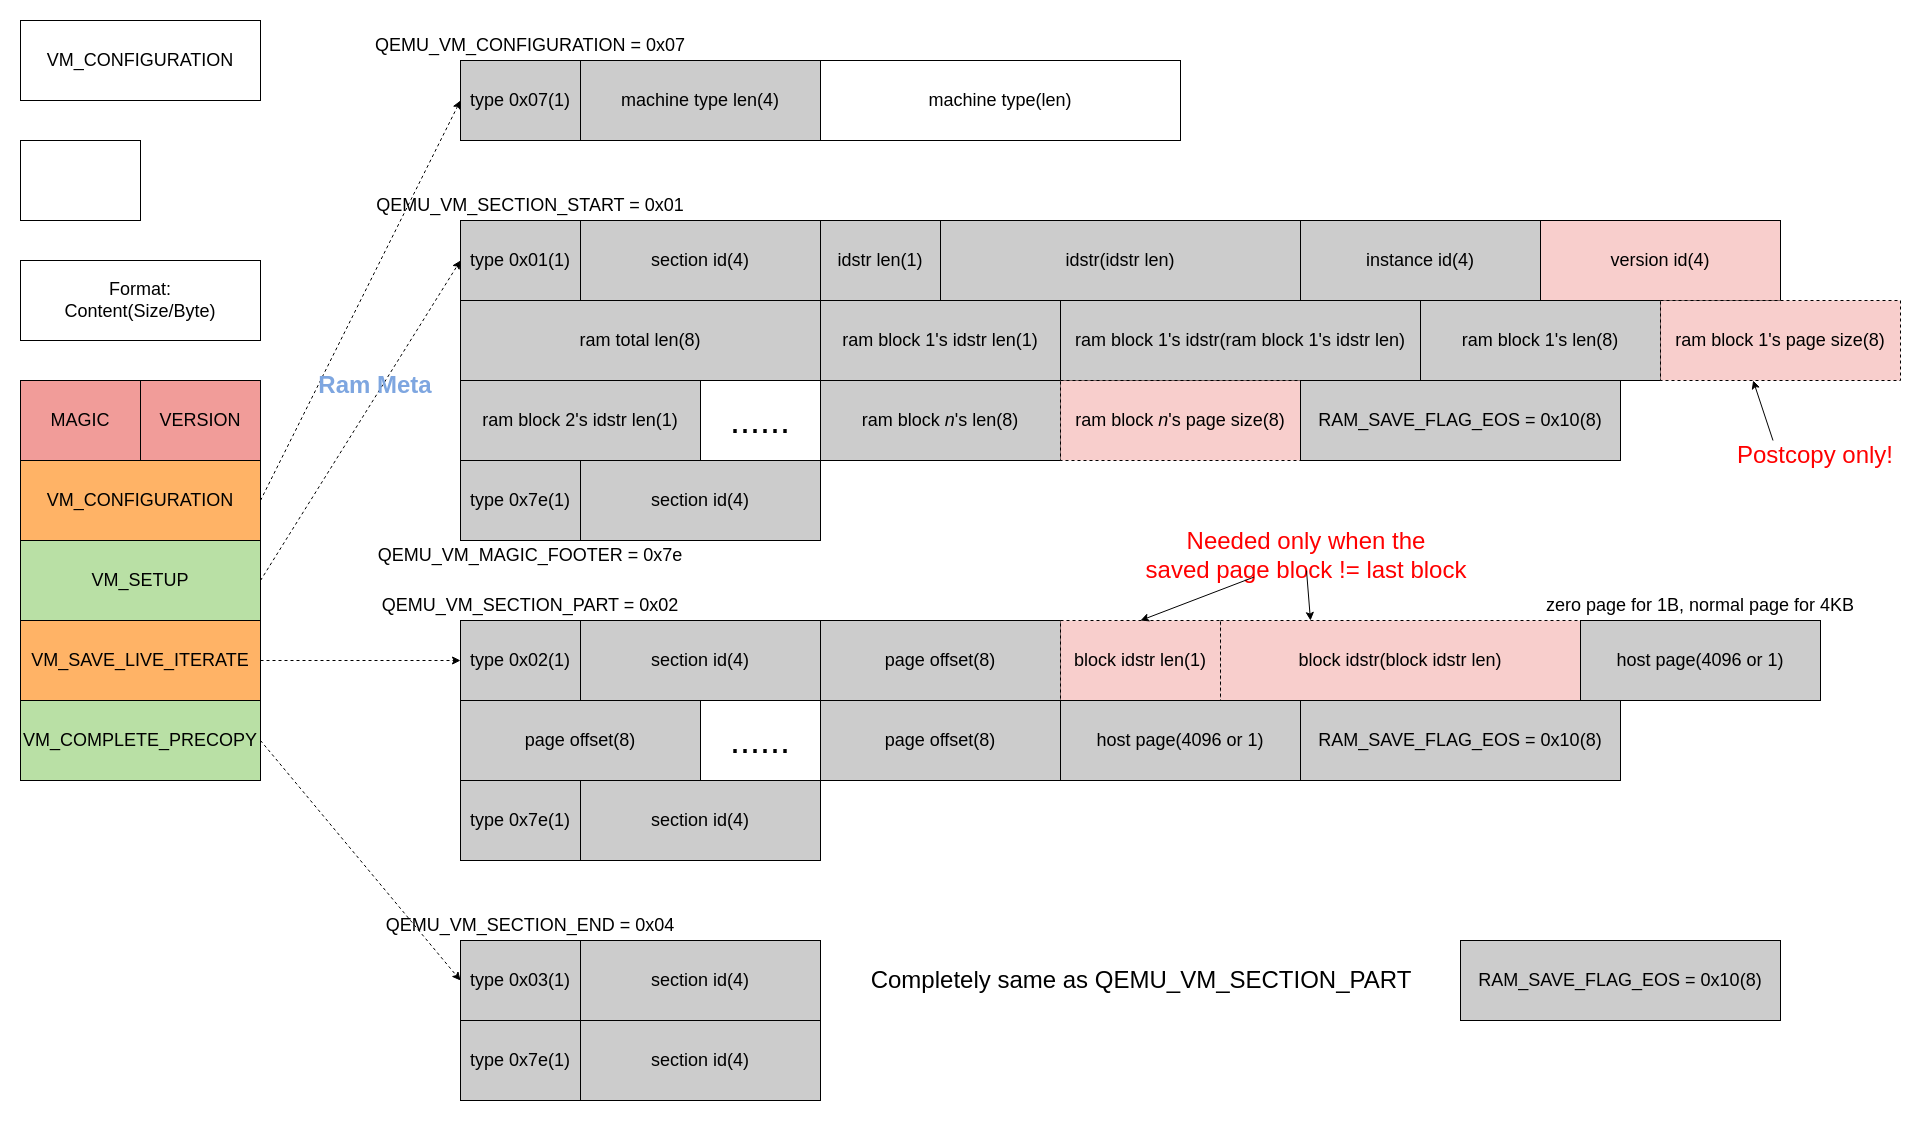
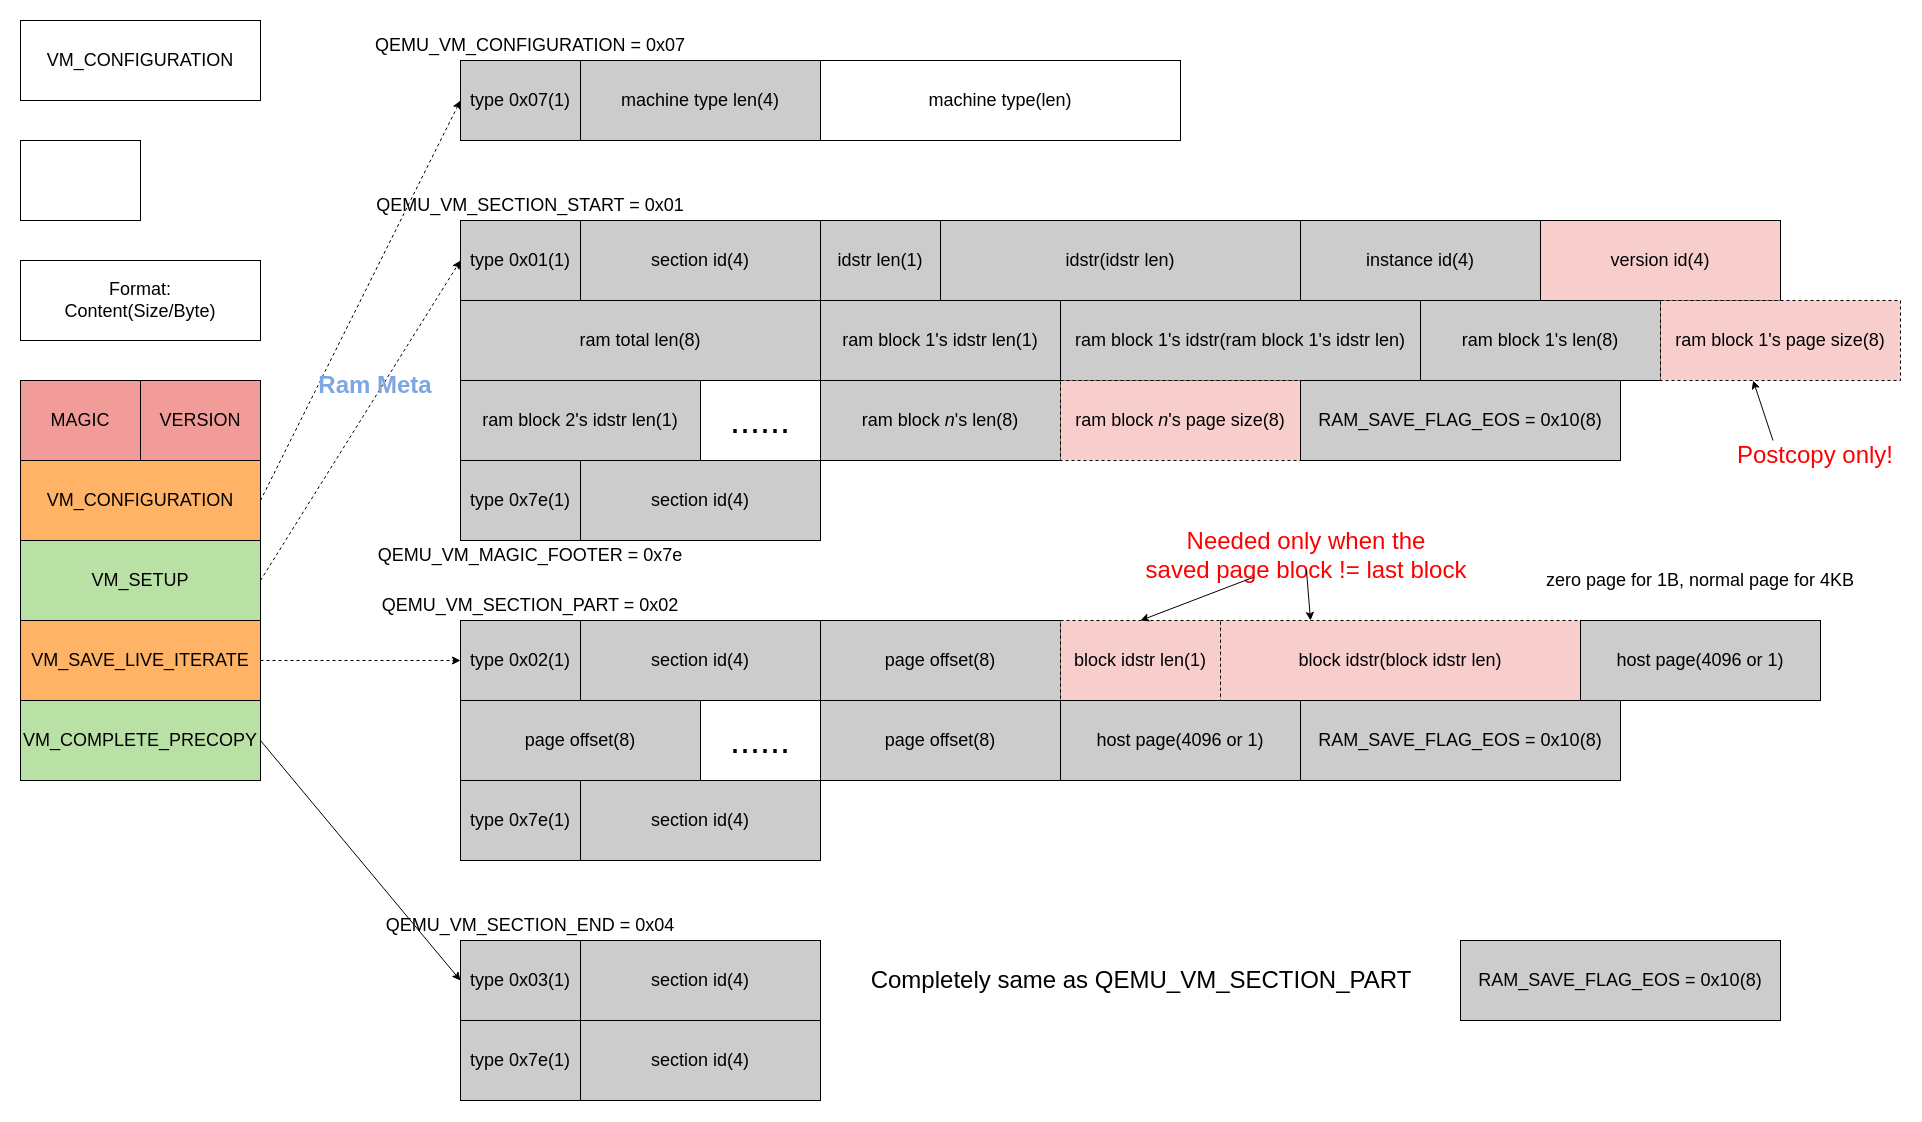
- <mxCell id="50" value="zero page for 1B, normal page for 4KB" style="text;html=1;strokeColor=none;fillColor=none;align=center;verticalAlign=middle;whiteSpace=wrap;rounded=0;fontSize=18;" vertex="1" parent="1"><mxGeometry x="1530" y="590" width="340" height="30" as="geometry" /></mxCell>
+ <mxCell id="50" value="zero page for 1B, normal page for 4KB" style="text;html=1;strokeColor=none;fillColor=none;align=center;verticalAlign=middle;whiteSpace=wrap;rounded=0;fontSize=18;" vertex="1" parent="1"><mxGeometry x="1530" y="565" width="340" height="30" as="geometry" /></mxCell>
- <mxCell id="62" value="" style="endArrow=classic;html=1;rounded=0;fontSize=18;entryX=0;entryY=0.5;entryDx=0;entryDy=0;dashed=1;exitX=1;exitY=0.5;exitDx=0;exitDy=0;" edge="1" parent="1" source="58" target="59"><mxGeometry width="50" height="50" relative="1" as="geometry"><mxPoint x="270" y="670" as="sourcePoint" /><mxPoint x="470" y="670" as="targetPoint" /></mxGeometry></mxCell>
+ <mxCell id="62" value="" style="endArrow=classic;html=1;rounded=0;fontSize=18;entryX=0;entryY=0.5;entryDx=0;entryDy=0;dashed=0;exitX=1;exitY=0.5;exitDx=0;exitDy=0;" edge="1" parent="1" source="58" target="59"><mxGeometry width="50" height="50" relative="1" as="geometry"><mxPoint x="270" y="670" as="sourcePoint" /><mxPoint x="470" y="670" as="targetPoint" /></mxGeometry></mxCell>
